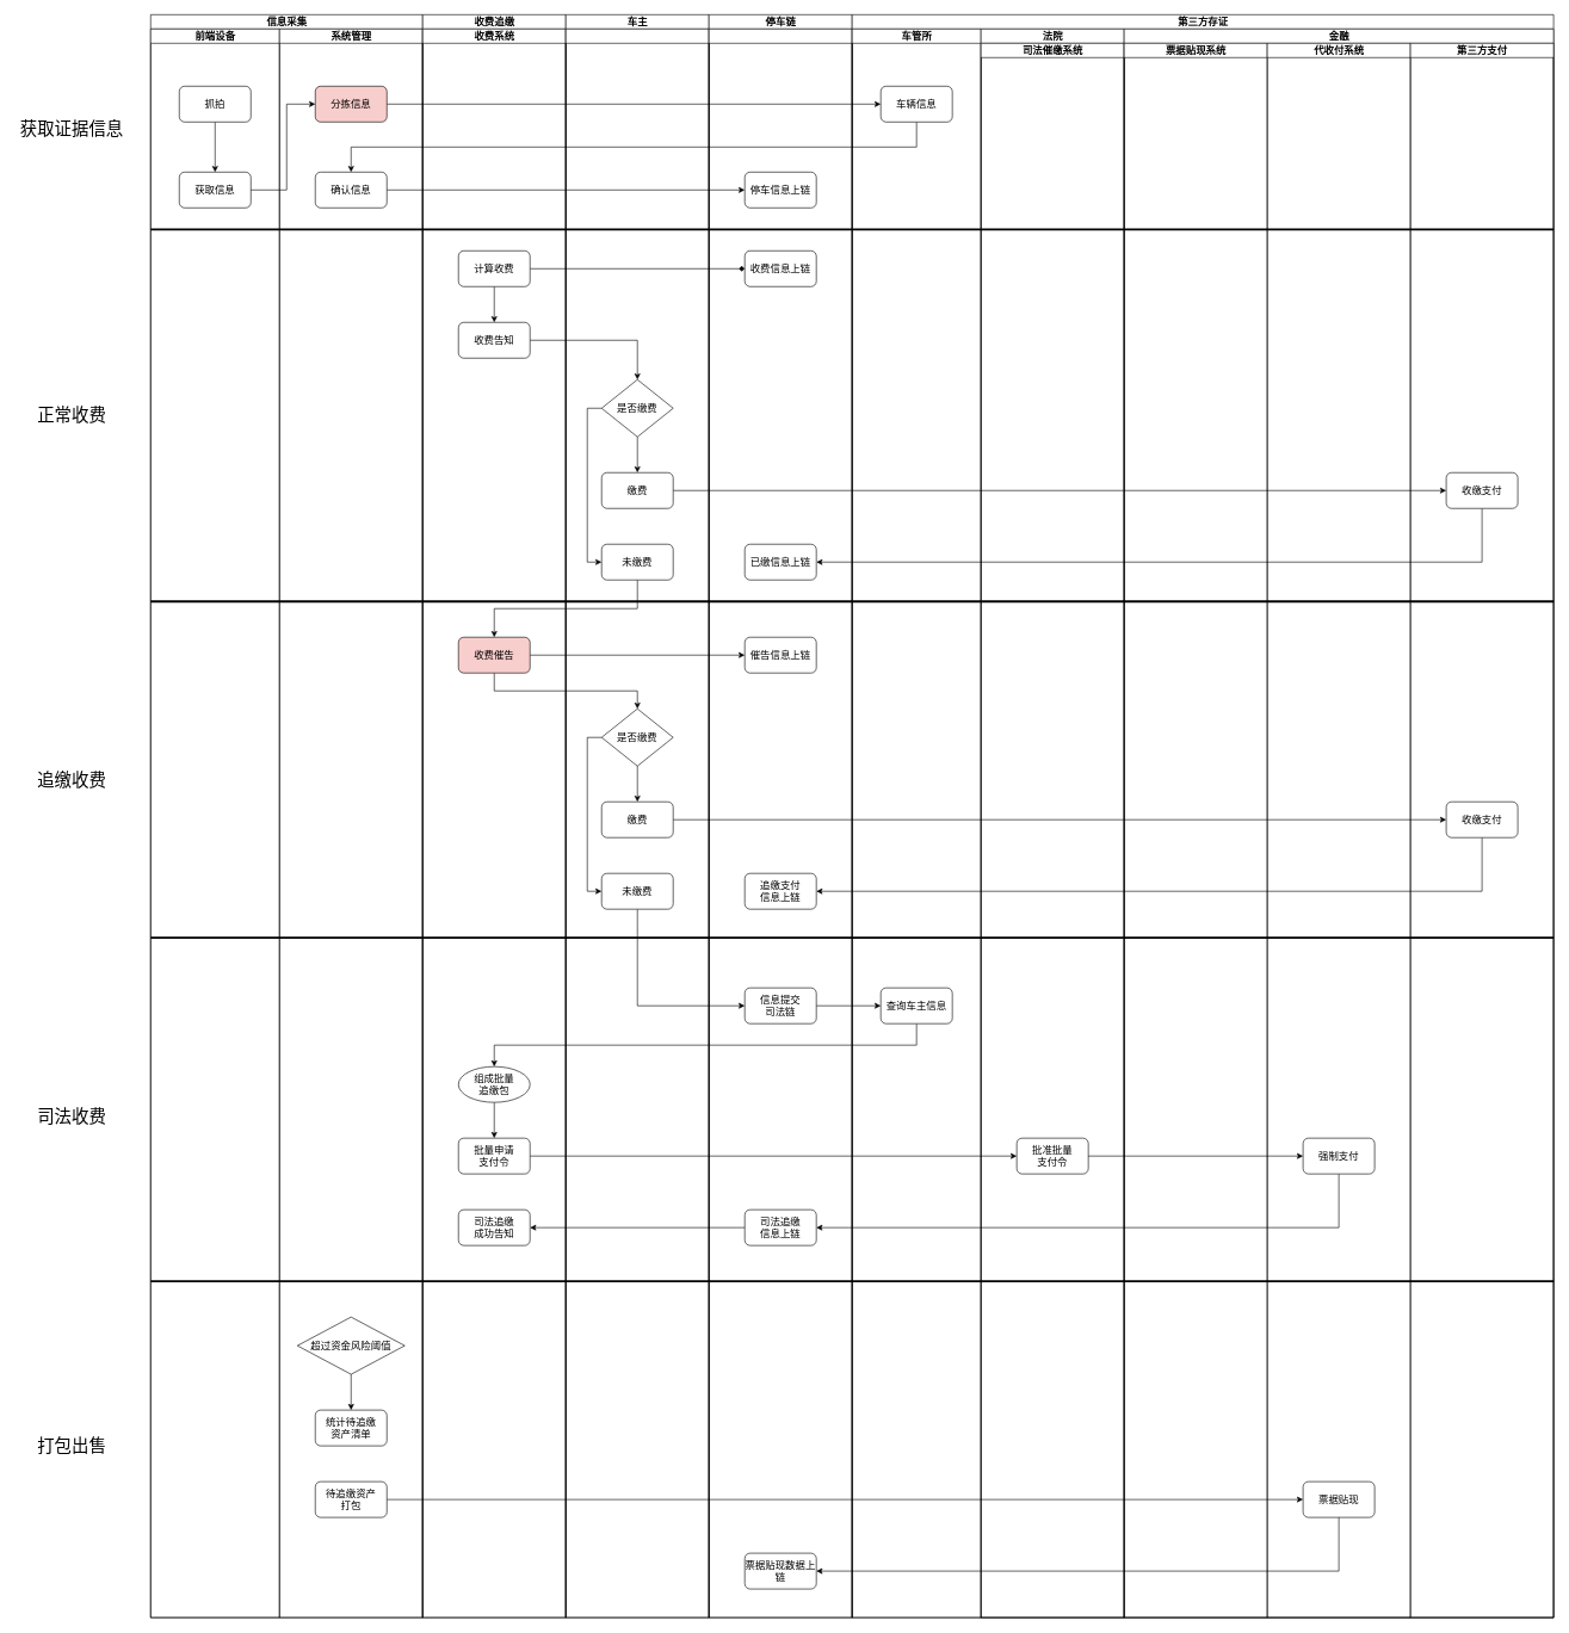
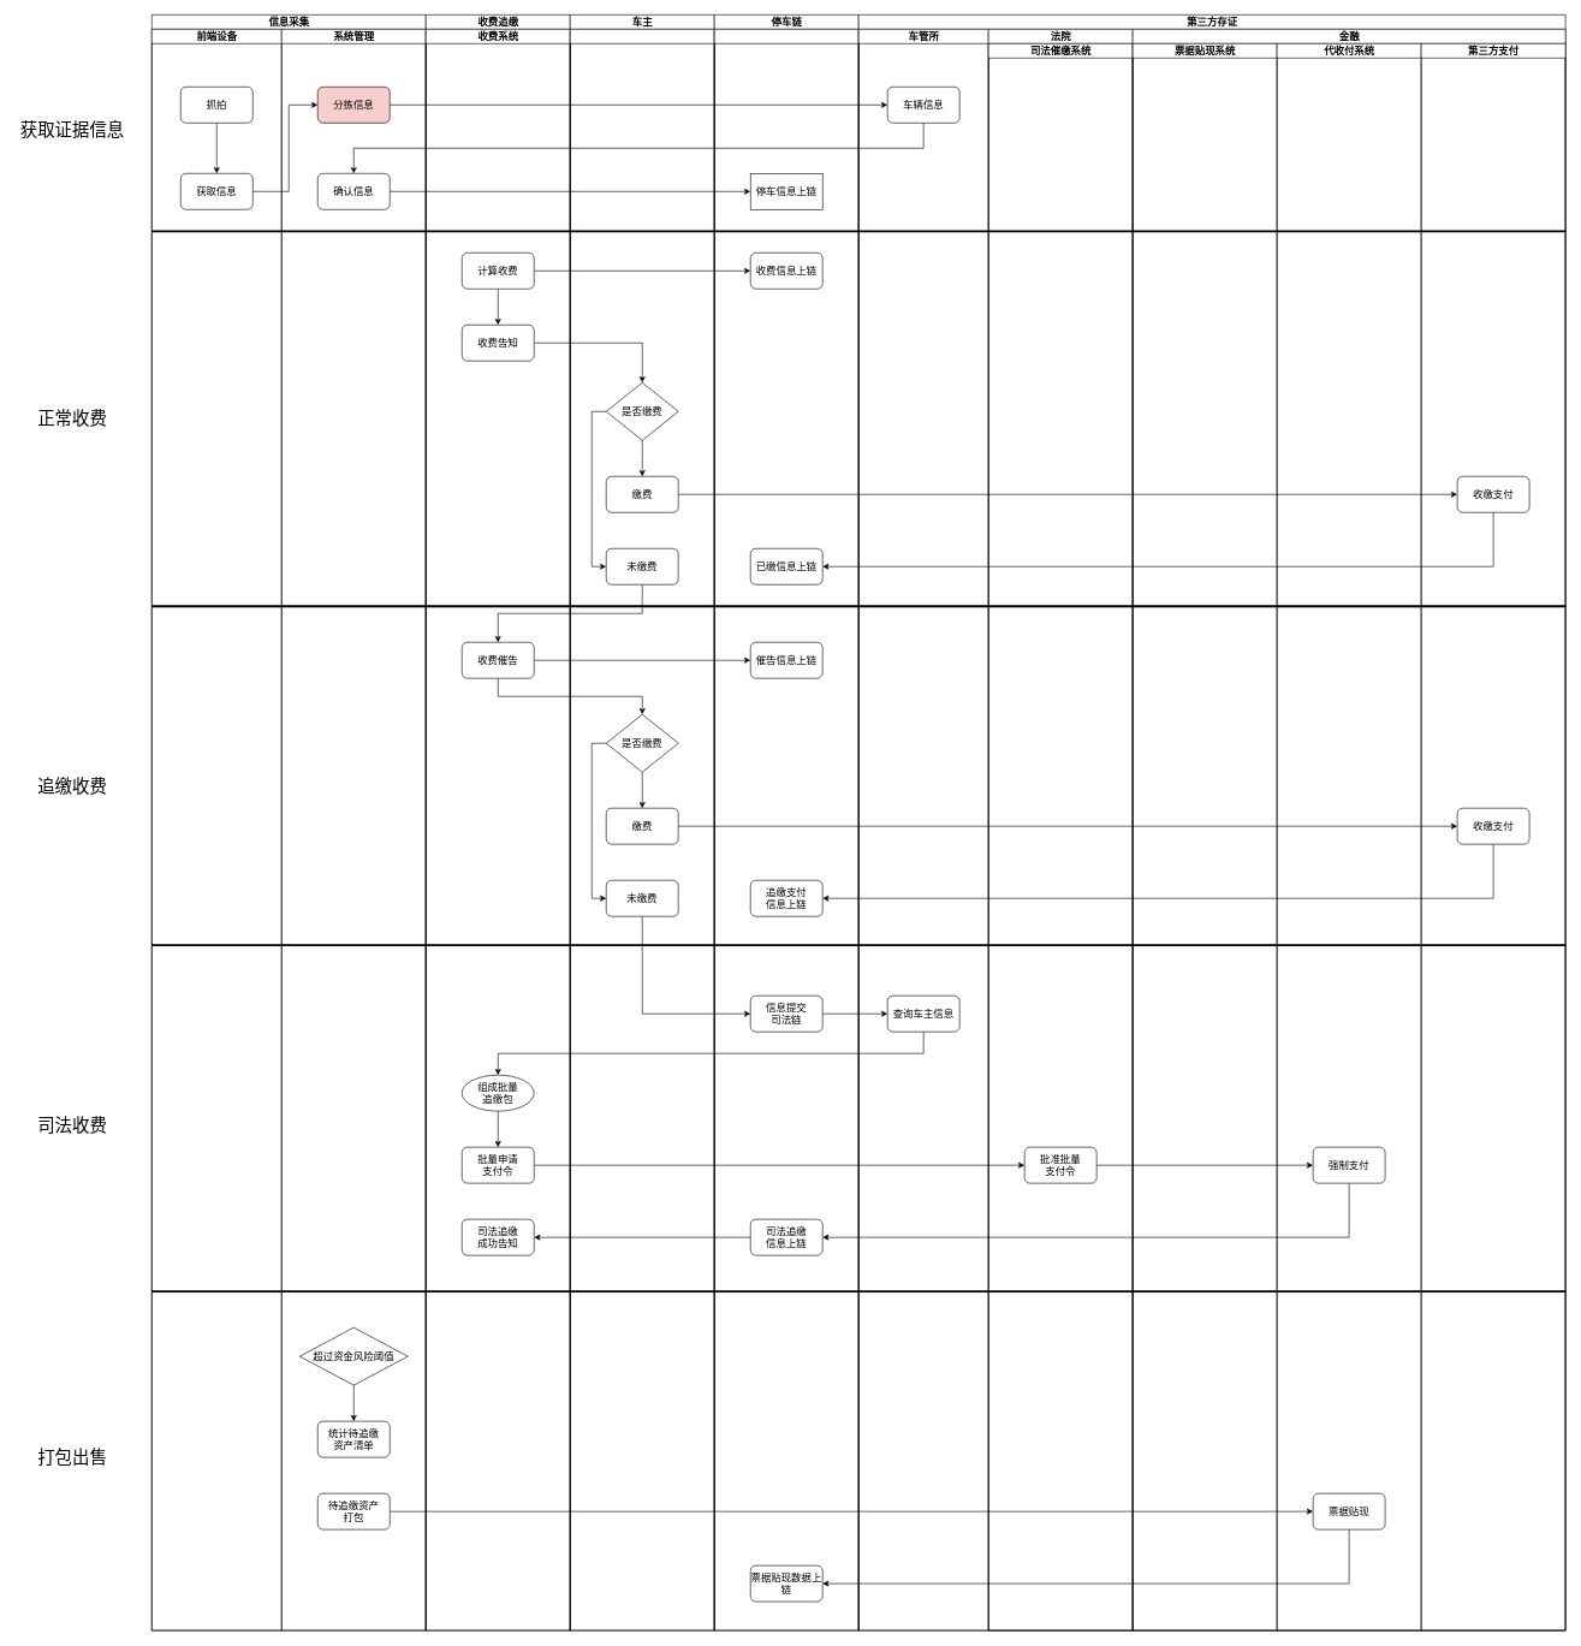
- <mxCell id="65" value="停车信息上链" style="rounded=1;whiteSpace=wrap;html=1;glass=0;fontSize=14;" vertex="1" parent="61"><mxGeometry x="50" y="200" width="100" height="50" as="geometry" /></mxCell>
+ <mxCell id="65" value="停车信息上链" style="whiteSpace=wrap;html=1;glass=0;fontSize=14;rounded=0;" vertex="1" parent="61"><mxGeometry x="50" y="200" width="100" height="50" as="geometry" /></mxCell>
- <mxCell id="6" style="edgeStyle=orthogonalEdgeStyle;rounded=0;orthogonalLoop=1;jettySize=auto;html=1;exitX=1;exitY=0.5;exitDx=0;exitDy=0;entryX=0;entryY=0.5;entryDx=0;entryDy=0;fontSize=14;endArrow=diamond;" edge="1" parent="1" source="42" target="66"><mxGeometry relative="1" as="geometry" /></mxCell>
+ <mxCell id="6" style="edgeStyle=orthogonalEdgeStyle;rounded=0;orthogonalLoop=1;jettySize=auto;html=1;exitX=1;exitY=0.5;exitDx=0;exitDy=0;entryX=0;entryY=0.5;entryDx=0;entryDy=0;fontSize=14;" edge="1" parent="1" source="42" target="66"><mxGeometry relative="1" as="geometry" /></mxCell>
- <mxCell id="44" value="收费催告" style="rounded=1;whiteSpace=wrap;html=1;glass=0;fontSize=14;fillColor=#f8cecc;" vertex="1" parent="38"><mxGeometry x="50" y="850" width="100" height="50" as="geometry" /></mxCell>
+ <mxCell id="44" value="收费催告" style="rounded=1;whiteSpace=wrap;html=1;glass=0;fontSize=14;" vertex="1" parent="38"><mxGeometry x="50" y="850" width="100" height="50" as="geometry" /></mxCell>
